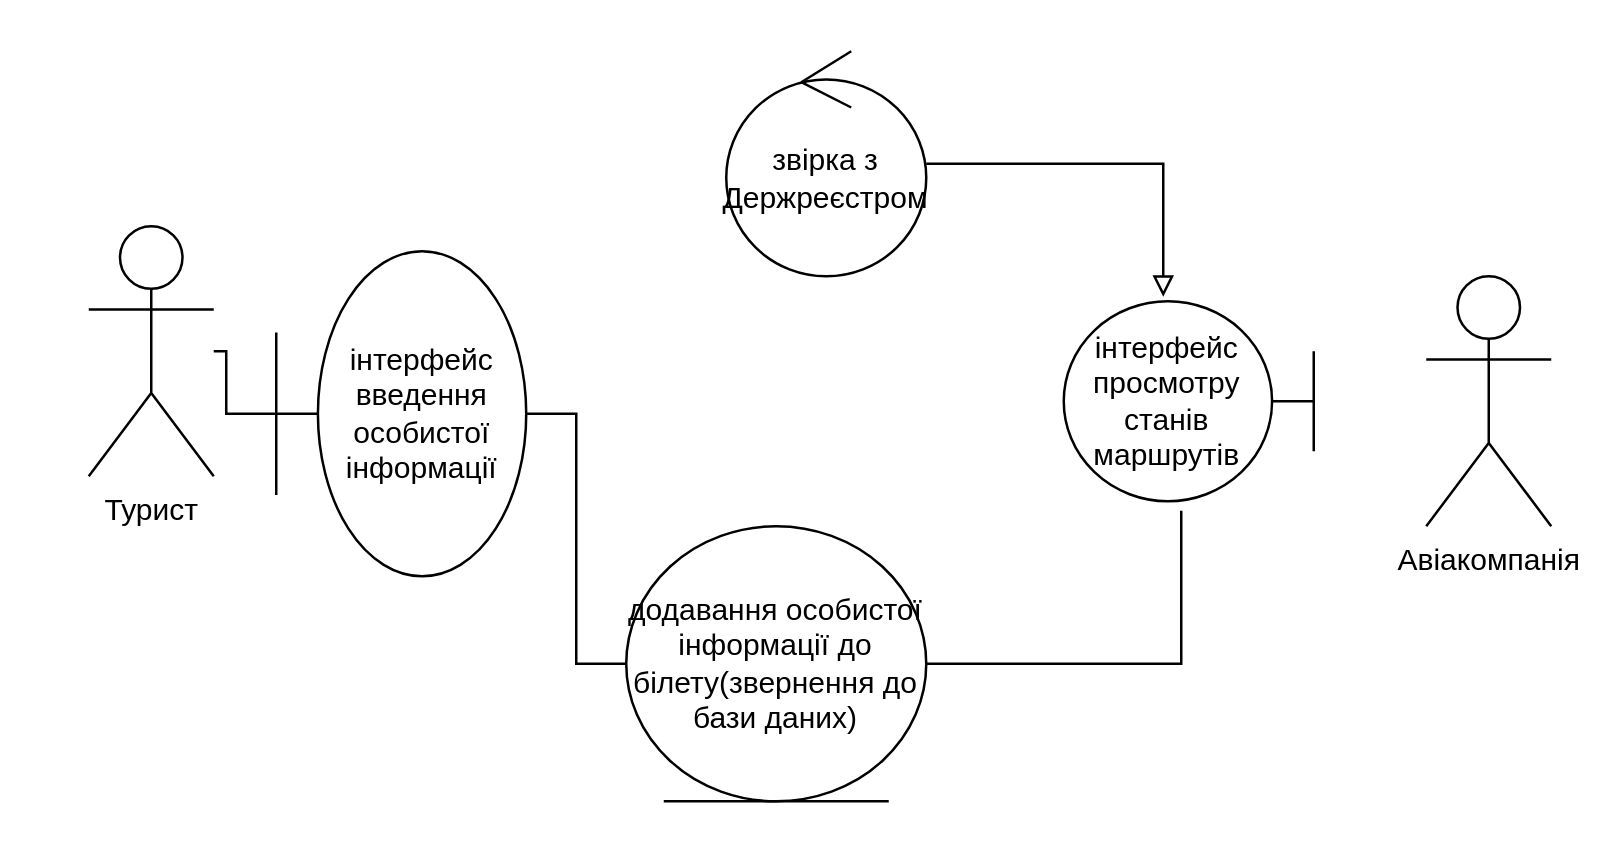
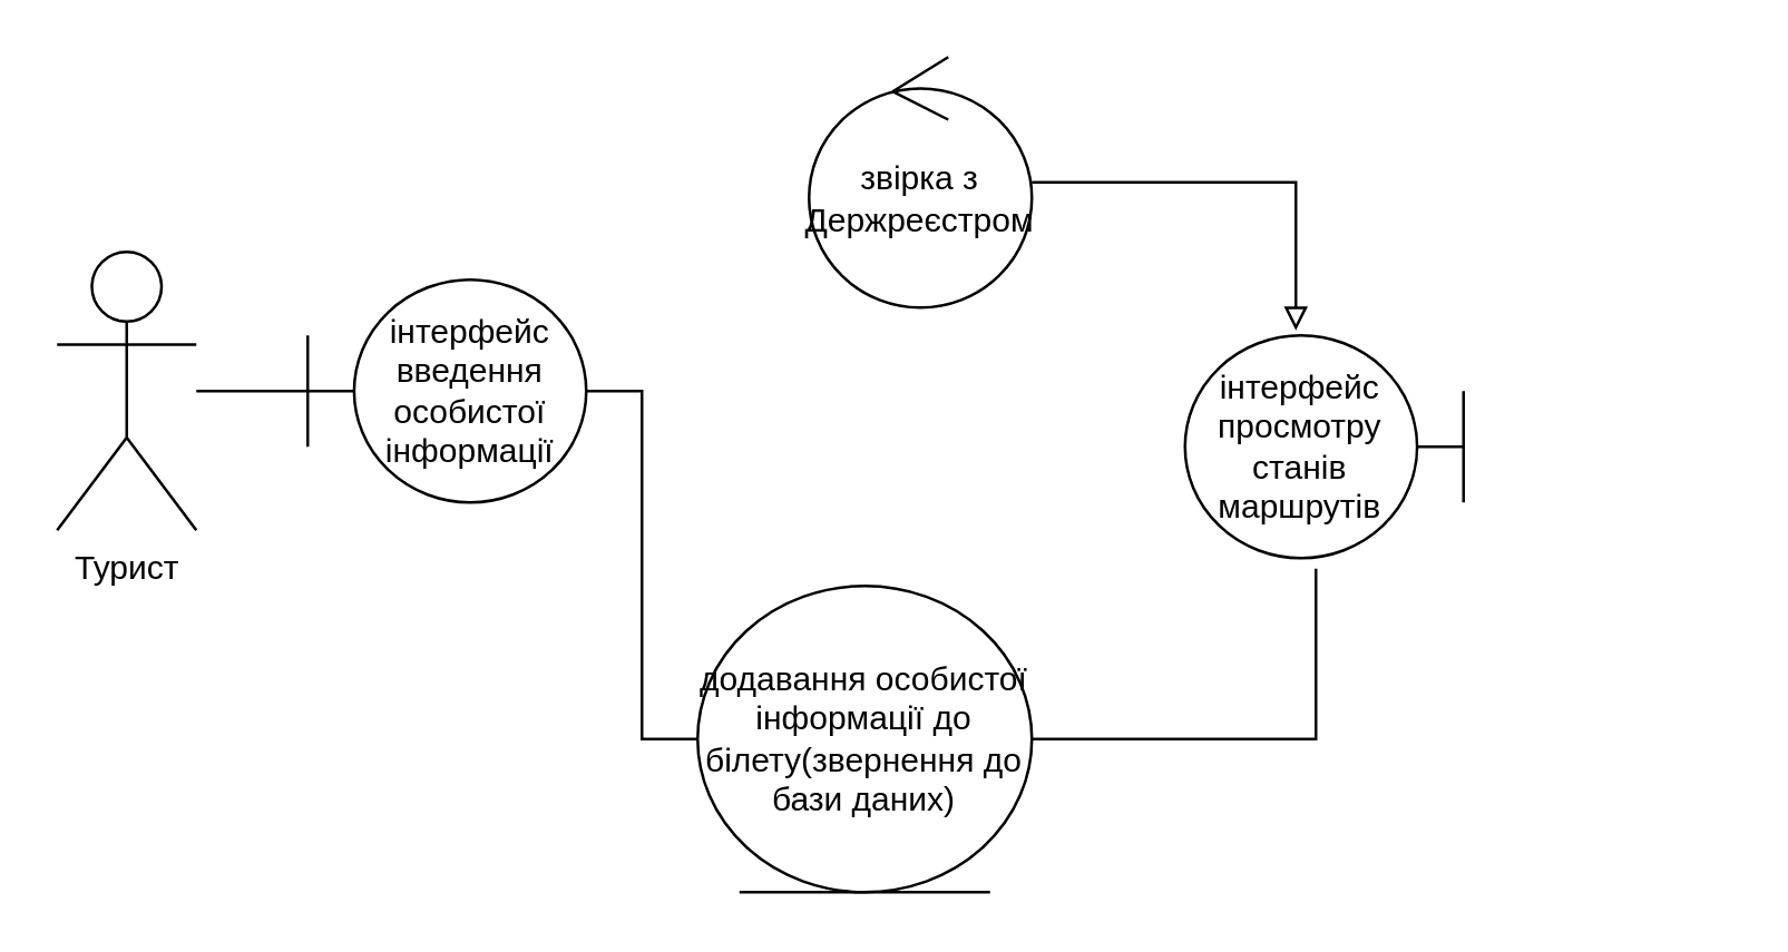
- <mxCell id="2" value="Турист" style="shape=umlActor;verticalLabelPosition=bottom;verticalAlign=top;html=1;" vertex="1" parent="1"><mxGeometry x="35" y="90" width="50" height="100" as="geometry" /></mxCell>
+ <mxCell id="2" value="Турист" style="shape=umlActor;verticalLabelPosition=bottom;verticalAlign=top;html=1;" vertex="1" parent="1"><mxGeometry x="20" y="90" width="50" height="100" as="geometry" /></mxCell>
- <mxCell id="3" value="Авіакомпанія" style="shape=umlActor;verticalLabelPosition=bottom;verticalAlign=top;html=1;" vertex="1" parent="1"><mxGeometry x="570" y="110" width="50" height="100" as="geometry" /></mxCell>
- <mxCell id="6" value="інтерфейс введення особистої інформації" style="shape=umlBoundary;whiteSpace=wrap;html=1;" vertex="1" parent="1"><mxGeometry x="110" y="100" width="100" height="130" as="geometry" /></mxCell>
+ <mxCell id="6" value="інтерфейс введення особистої інформації" style="shape=umlBoundary;whiteSpace=wrap;html=1;" vertex="1" parent="1"><mxGeometry x="110" y="100" width="100" height="80" as="geometry" /></mxCell>
